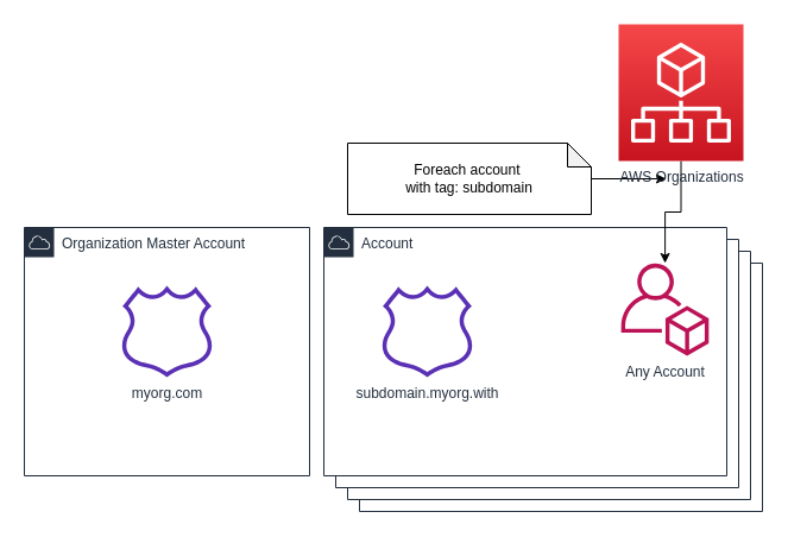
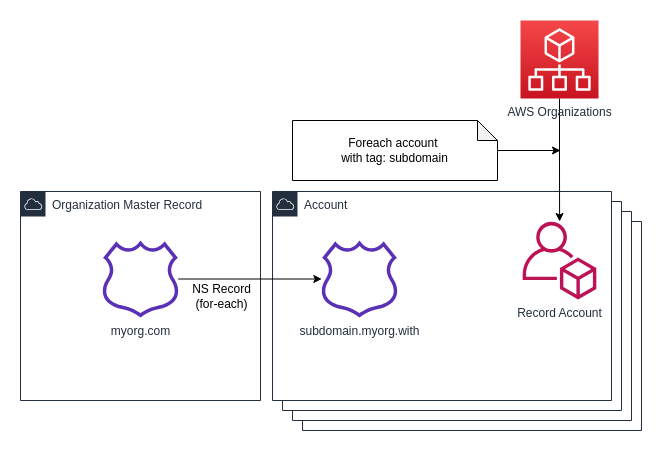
- <mxCell id="11" value="AWS Organizations&lt;br&gt;" style="outlineConnect=0;fontColor=#232F3E;gradientColor=#F54749;gradientDirection=north;fillColor=#C7131F;strokeColor=#ffffff;dashed=0;verticalLabelPosition=bottom;verticalAlign=top;align=center;html=1;fontSize=12;fontStyle=0;aspect=fixed;shape=mxgraph.aws4.resourceIcon;resIcon=mxgraph.aws4.organizations;" vertex="1" parent="1"><mxGeometry x="520" y="20" width="105" height="115" as="geometry" /></mxCell>
+ <mxCell id="11" value="AWS Organizations&lt;br&gt;" style="outlineConnect=0;fontColor=#232F3E;gradientColor=#F54749;gradientDirection=north;fillColor=#C7131F;strokeColor=#ffffff;dashed=0;verticalLabelPosition=bottom;verticalAlign=top;align=center;html=1;fontSize=12;fontStyle=0;aspect=fixed;shape=mxgraph.aws4.resourceIcon;resIcon=mxgraph.aws4.organizations;" vertex="1" parent="1"><mxGeometry x="520" y="20" width="78" height="78" as="geometry" /></mxCell>
- <mxCell id="2" value="Organization Master Account&amp;nbsp;" style="points=[[0,0],[0.25,0],[0.5,0],[0.75,0],[1,0],[1,0.25],[1,0.5],[1,0.75],[1,1],[0.75,1],[0.5,1],[0.25,1],[0,1],[0,0.75],[0,0.5],[0,0.25]];outlineConnect=0;gradientColor=none;html=1;whiteSpace=wrap;fontSize=12;fontStyle=0;shape=mxgraph.aws4.group;grIcon=mxgraph.aws4.group_aws_cloud;strokeColor=#232F3E;fillColor=#ffffff;verticalAlign=top;align=left;spacingLeft=30;fontColor=#232F3E;dashed=0;" vertex="1" parent="1"><mxGeometry x="20" y="191" width="240" height="209" as="geometry" /></mxCell>
+ <mxCell id="2" value="Organization Master Record&amp;nbsp;" style="points=[[0,0],[0.25,0],[0.5,0],[0.75,0],[1,0],[1,0.25],[1,0.5],[1,0.75],[1,1],[0.75,1],[0.5,1],[0.25,1],[0,1],[0,0.75],[0,0.5],[0,0.25]];outlineConnect=0;gradientColor=none;html=1;whiteSpace=wrap;fontSize=12;fontStyle=0;shape=mxgraph.aws4.group;grIcon=mxgraph.aws4.group_aws_cloud;strokeColor=#232F3E;fillColor=#ffffff;verticalAlign=top;align=left;spacingLeft=30;fontColor=#232F3E;dashed=0;" vertex="1" parent="1"><mxGeometry x="20" y="191" width="240" height="209" as="geometry" /></mxCell>
+ <mxCell id="12" style="edgeStyle=orthogonalEdgeStyle;rounded=0;orthogonalLoop=1;jettySize=auto;html=1;" edge="1" parent="1" source="14" target="15"><mxGeometry relative="1" as="geometry" /></mxCell>
+ <mxCell id="13" value="NS Record&lt;br&gt;(for-each)" style="text;html=1;align=center;verticalAlign=middle;resizable=0;points=[];;labelBackgroundColor=#ffffff;" vertex="1" connectable="0" parent="12"><mxGeometry x="0.29" y="-2" relative="1" as="geometry"><mxPoint x="-49.88" y="15" as="offset" /></mxGeometry></mxCell>
- <mxCell id="10" value="Any Account" style="outlineConnect=0;fontColor=#232F3E;gradientColor=none;fillColor=#BC1356;strokeColor=none;dashed=0;verticalLabelPosition=bottom;verticalAlign=top;align=center;html=1;fontSize=12;fontStyle=0;aspect=fixed;pointerEvents=1;shape=mxgraph.aws4.organizations_account;" vertex="1" parent="1"><mxGeometry x="522" y="221" width="74" height="78" as="geometry" /></mxCell>
+ <mxCell id="10" value="Record Account" style="outlineConnect=0;fontColor=#232F3E;gradientColor=none;fillColor=#BC1356;strokeColor=none;dashed=0;verticalLabelPosition=bottom;verticalAlign=top;align=center;html=1;fontSize=12;fontStyle=0;aspect=fixed;pointerEvents=1;shape=mxgraph.aws4.organizations_account;" vertex="1" parent="1"><mxGeometry x="522" y="221" width="74" height="78" as="geometry" /></mxCell>
